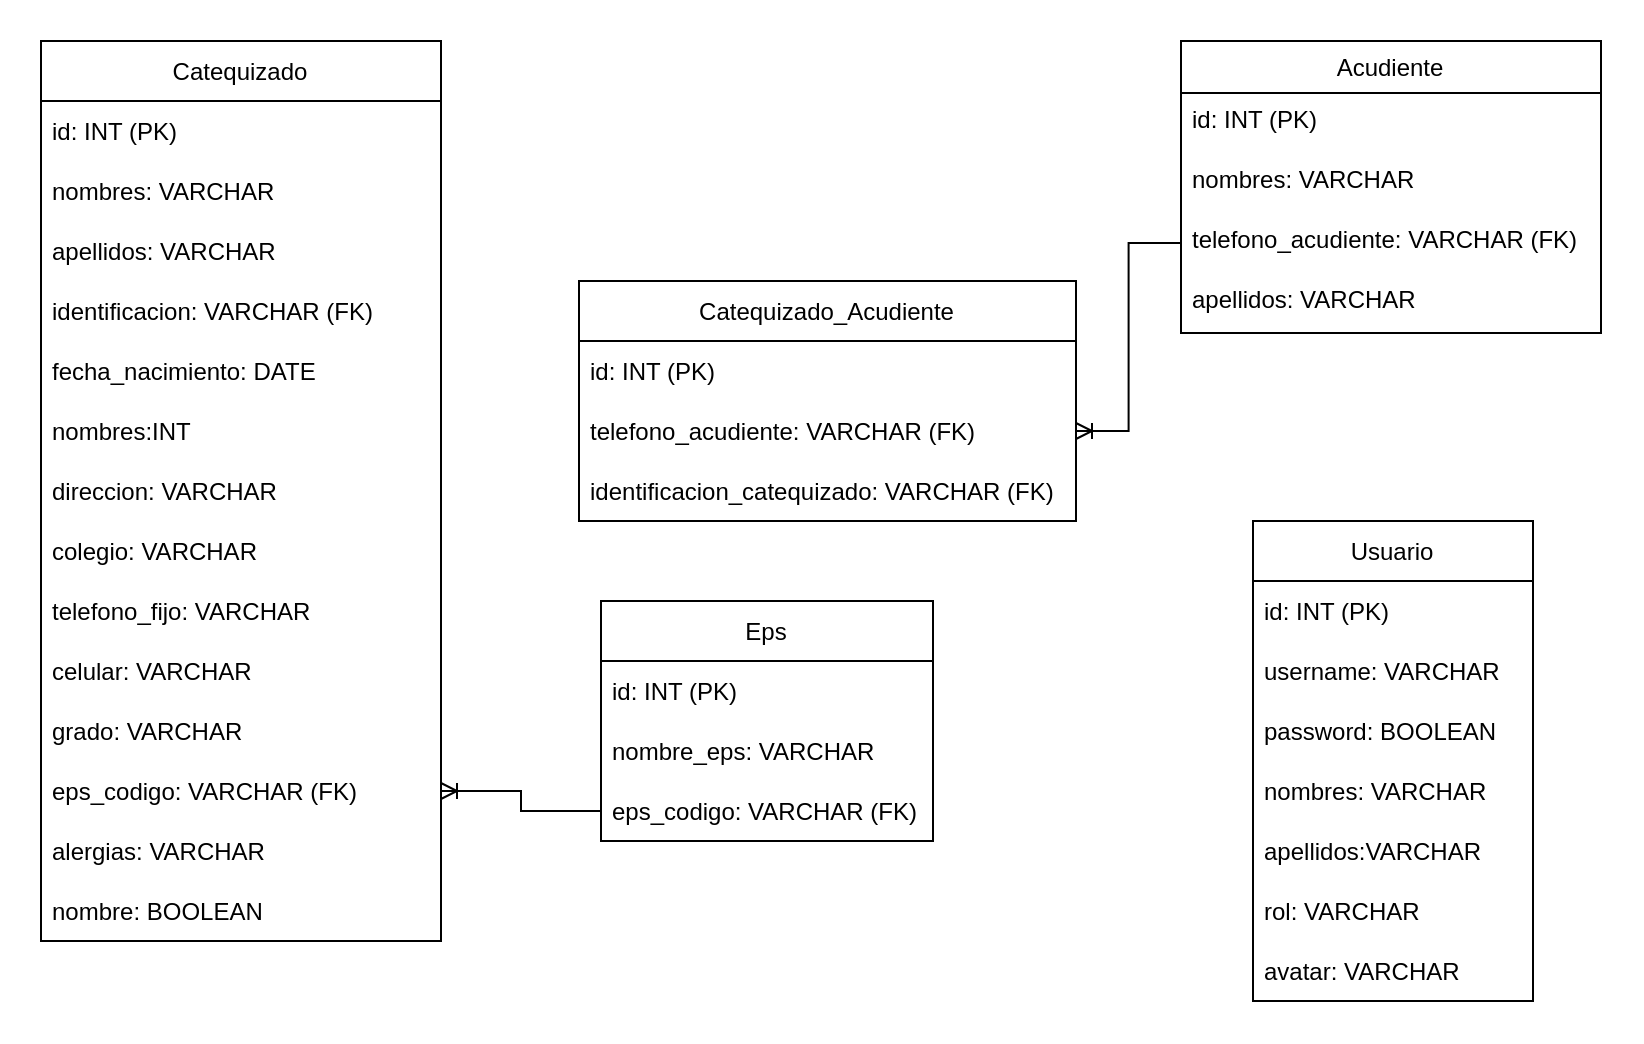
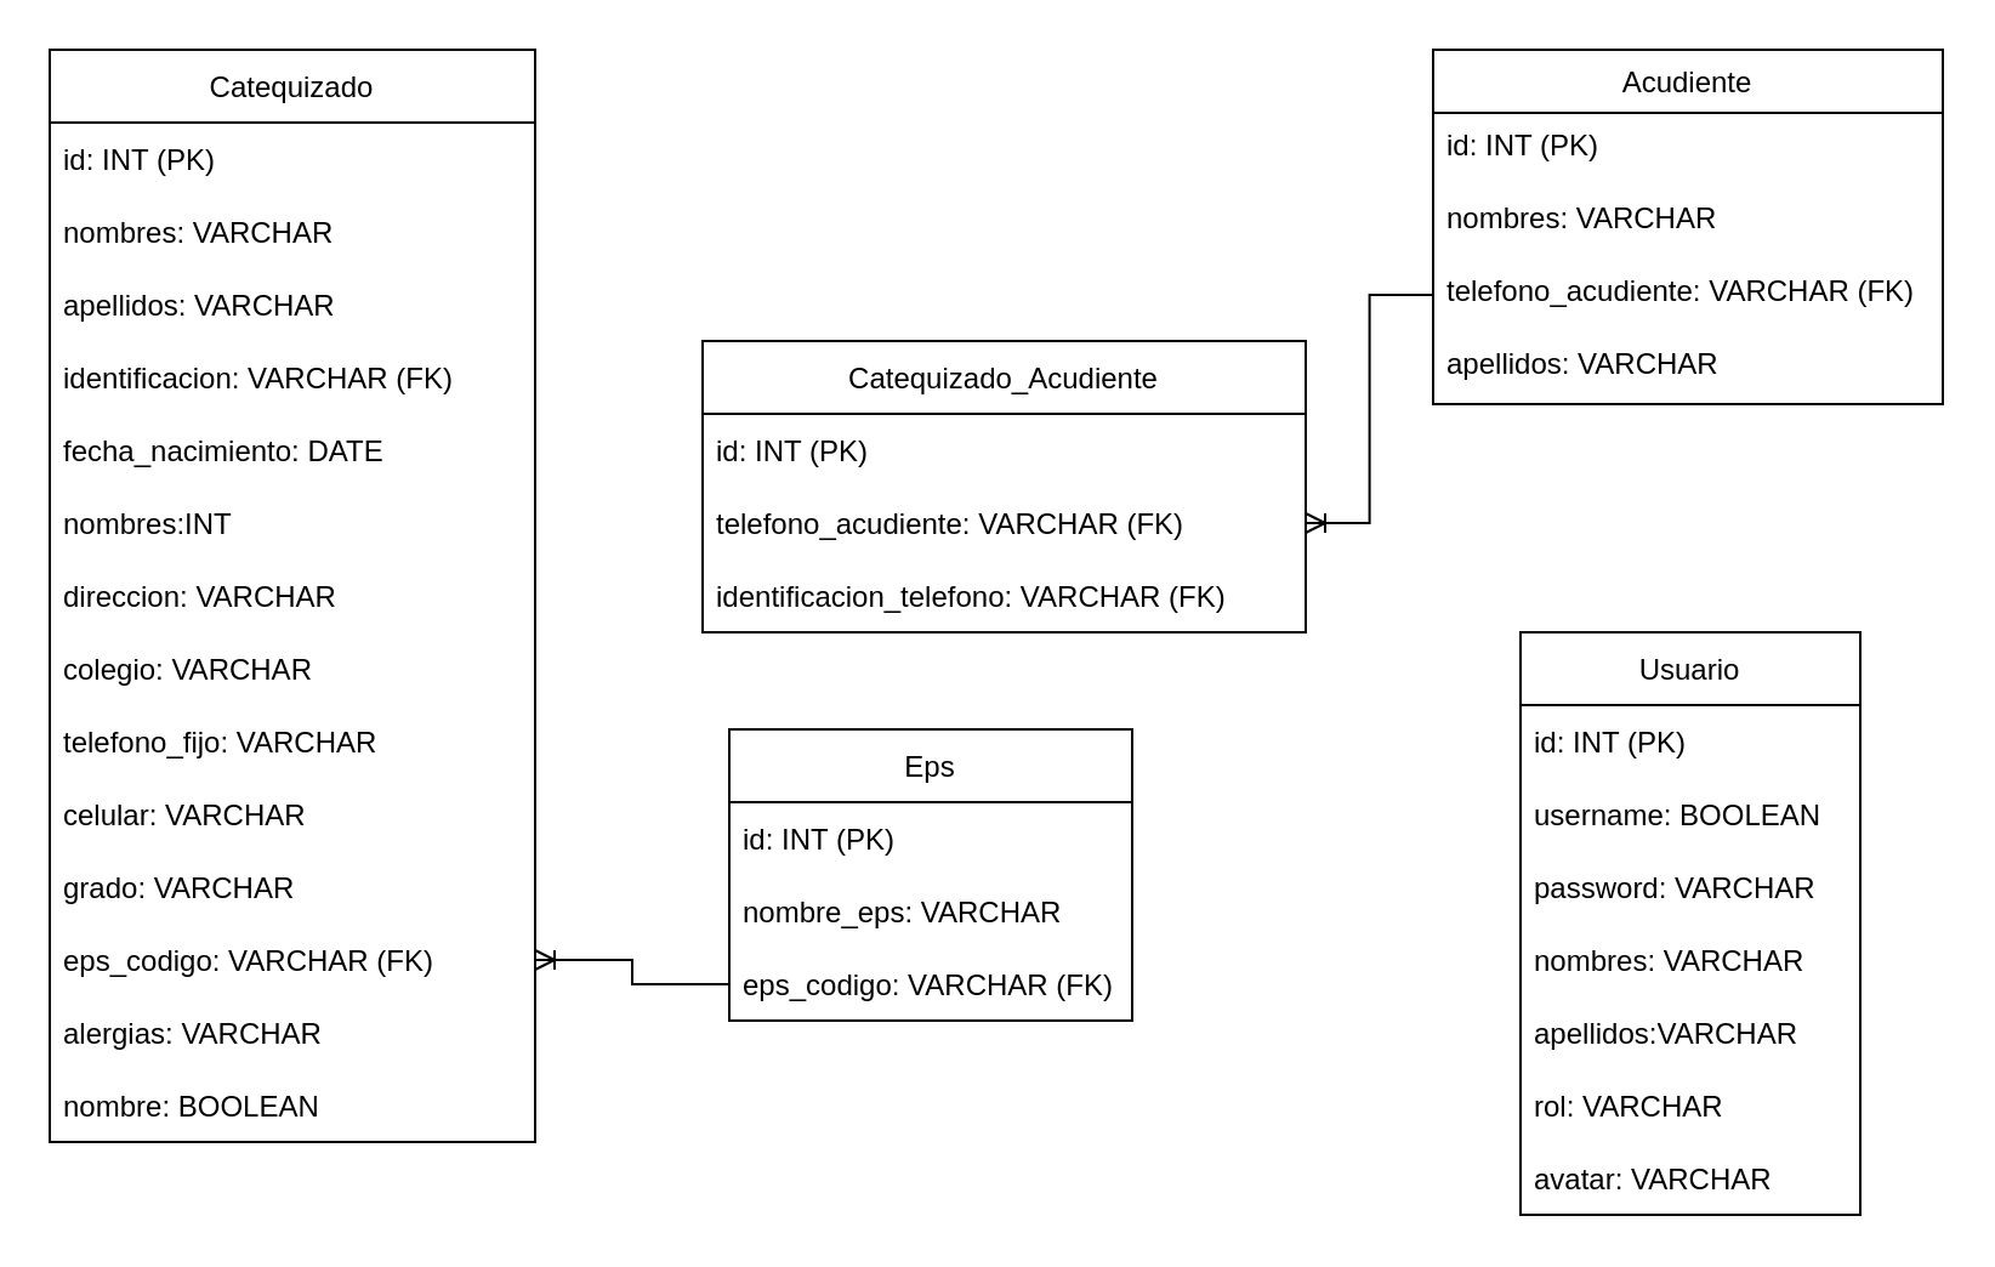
- <mxCell id="33" value="identificacion_catequizado: VARCHAR (FK)" style="text;strokeColor=none;fillColor=none;align=left;verticalAlign=middle;spacingLeft=4;spacingRight=4;overflow=hidden;points=[[0,0.5],[1,0.5]];portConstraint=eastwest;rotatable=0;" parent="30" vertex="1"><mxGeometry y="90" width="248.5" height="30" as="geometry" /></mxCell>
+ <mxCell id="33" value="identificacion_telefono: VARCHAR (FK)" style="text;strokeColor=none;fillColor=none;align=left;verticalAlign=middle;spacingLeft=4;spacingRight=4;overflow=hidden;points=[[0,0.5],[1,0.5]];portConstraint=eastwest;rotatable=0;" parent="30" vertex="1"><mxGeometry y="90" width="248.5" height="30" as="geometry" /></mxCell>
- <mxCell id="24" value="username: VARCHAR" style="text;strokeColor=none;fillColor=none;align=left;verticalAlign=middle;spacingLeft=4;spacingRight=4;overflow=hidden;points=[[0,0.5],[1,0.5]];portConstraint=eastwest;rotatable=0;" parent="22" vertex="1"><mxGeometry y="60" width="140" height="30" as="geometry" /></mxCell>
+ <mxCell id="24" value="username: BOOLEAN" style="text;strokeColor=none;fillColor=none;align=left;verticalAlign=middle;spacingLeft=4;spacingRight=4;overflow=hidden;points=[[0,0.5],[1,0.5]];portConstraint=eastwest;rotatable=0;" parent="22" vertex="1"><mxGeometry y="60" width="140" height="30" as="geometry" /></mxCell>
- <mxCell id="25" value="password: BOOLEAN" style="text;strokeColor=none;fillColor=none;align=left;verticalAlign=middle;spacingLeft=4;spacingRight=4;overflow=hidden;points=[[0,0.5],[1,0.5]];portConstraint=eastwest;rotatable=0;" parent="22" vertex="1"><mxGeometry y="90" width="140" height="30" as="geometry" /></mxCell>
+ <mxCell id="25" value="password: VARCHAR" style="text;strokeColor=none;fillColor=none;align=left;verticalAlign=middle;spacingLeft=4;spacingRight=4;overflow=hidden;points=[[0,0.5],[1,0.5]];portConstraint=eastwest;rotatable=0;" parent="22" vertex="1"><mxGeometry y="90" width="140" height="30" as="geometry" /></mxCell>
